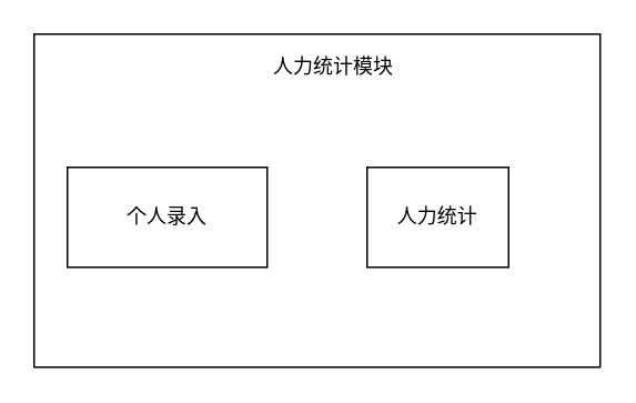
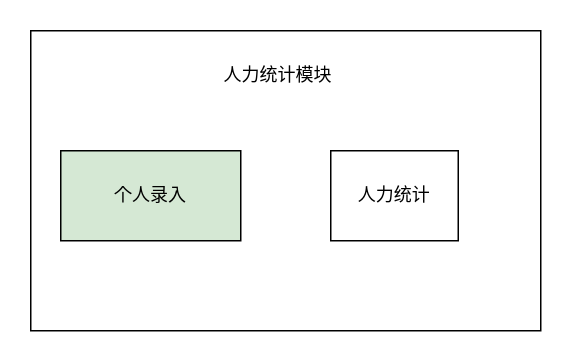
- <mxCell id="3" value="人力统计模块" style="text;html=1;strokeColor=none;fillColor=none;align=center;verticalAlign=middle;whiteSpace=wrap;rounded=0;" vertex="1" parent="1"><mxGeometry x="155" y="30" width="90" height="20" as="geometry" /></mxCell>
+ <mxCell id="3" value="人力统计模块" style="text;html=1;strokeColor=none;fillColor=none;align=center;verticalAlign=middle;whiteSpace=wrap;rounded=0;" vertex="1" parent="1"><mxGeometry x="140" y="40" width="90" height="20" as="geometry" /></mxCell>
- <mxCell id="4" value="个人录入" style="rounded=0;whiteSpace=wrap;html=1;" vertex="1" parent="1"><mxGeometry x="40" y="100" width="120" height="60" as="geometry" /></mxCell>
+ <mxCell id="4" value="个人录入" style="rounded=0;whiteSpace=wrap;html=1;fillColor=#d5e8d4;" vertex="1" parent="1"><mxGeometry x="40" y="100" width="120" height="60" as="geometry" /></mxCell>
